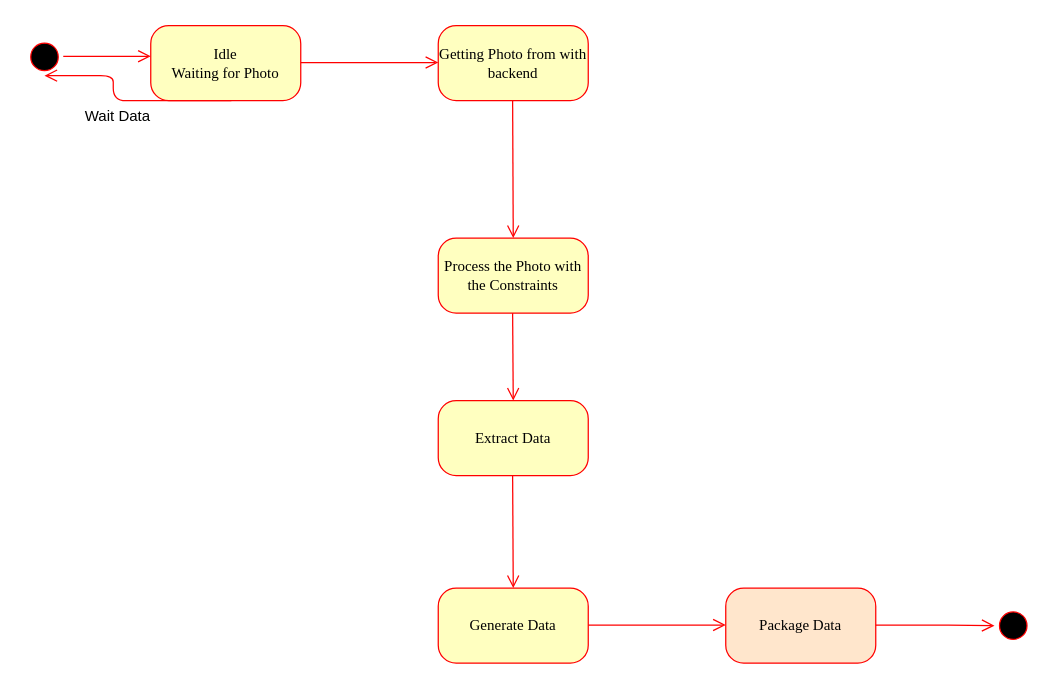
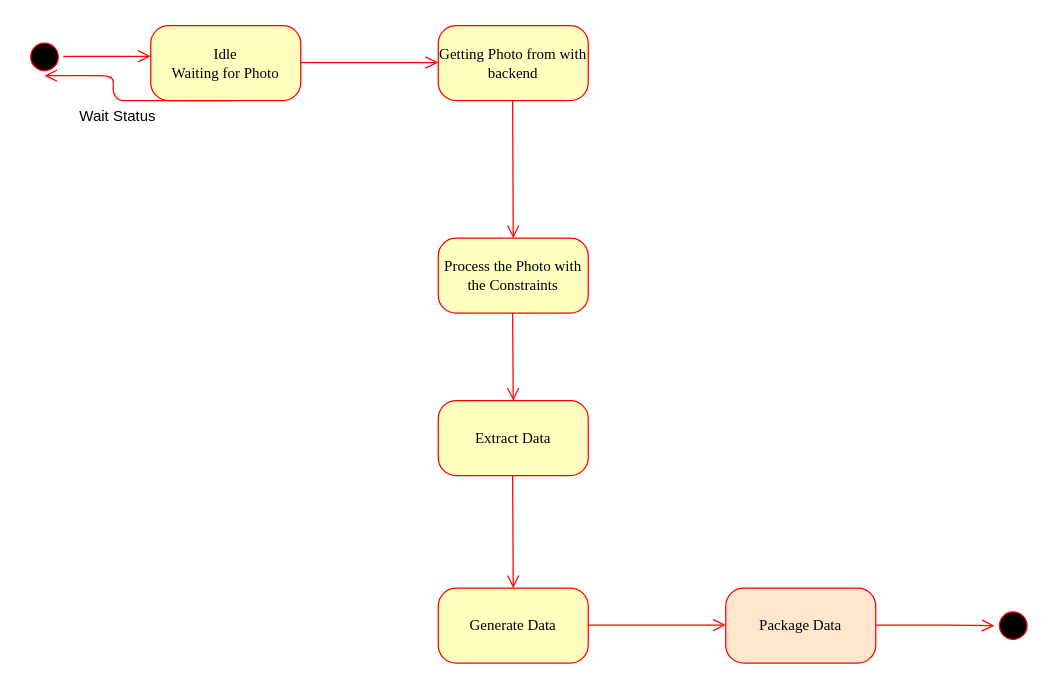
- <mxCell id="18" value="&lt;span style=&quot;white-space: pre;&quot;&gt;&#09;&lt;/span&gt;Wait Data" style="text;html=1;align=center;verticalAlign=middle;resizable=0;points=[];autosize=1;strokeColor=none;fillColor=none;" vertex="1" parent="1"><mxGeometry x="25" y="78" width="110" height="30" as="geometry" /></mxCell>
+ <mxCell id="18" value="&lt;span style=&quot;white-space: pre;&quot;&gt;&#09;&lt;/span&gt;Wait Status" style="text;html=1;align=center;verticalAlign=middle;resizable=0;points=[];autosize=1;strokeColor=none;fillColor=none;" vertex="1" parent="1"><mxGeometry x="25" y="78" width="110" height="30" as="geometry" /></mxCell>
